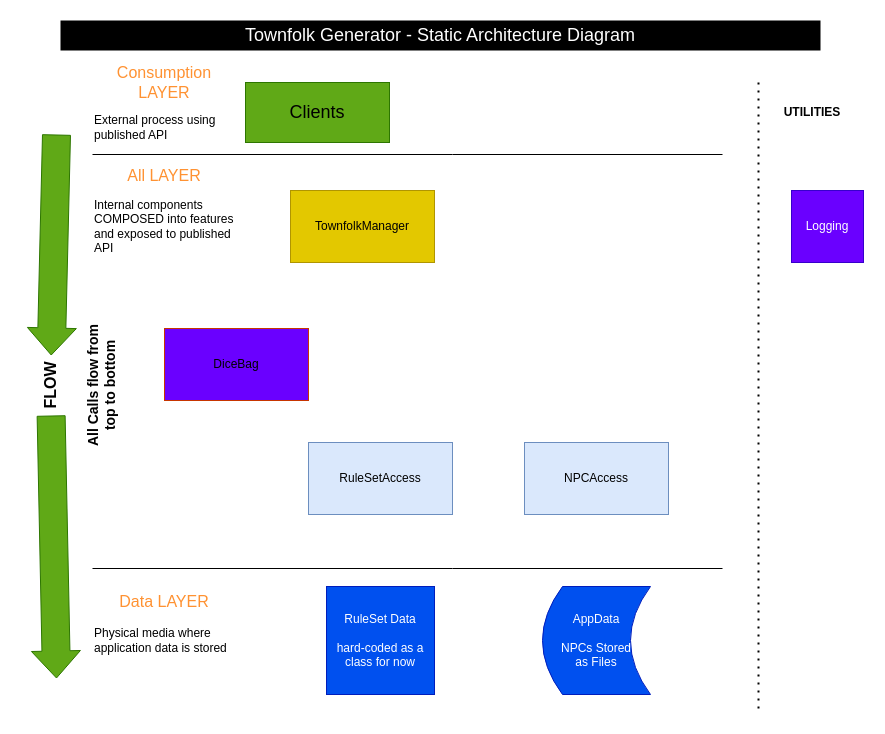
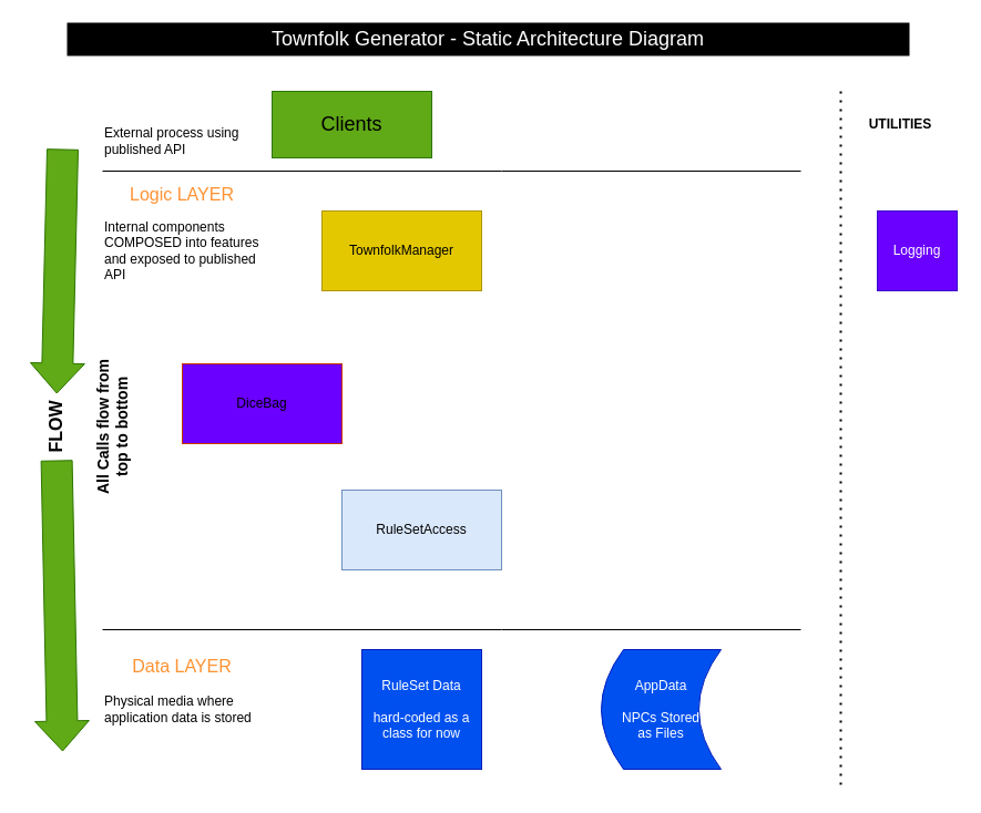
- <mxCell id="19" value="&lt;font style=&quot;color: rgb(255, 146, 50); font-size: 16px;&quot;&gt;Consumption LAYER&lt;/font&gt;" style="text;html=1;align=center;verticalAlign=middle;whiteSpace=wrap;rounded=0;" vertex="1" parent="1"><mxGeometry x="92" y="67" width="144" height="30" as="geometry" /></mxCell>
- <mxCell id="20" value="&lt;font style=&quot;color: rgb(255, 146, 50); font-size: 16px;&quot;&gt;All LAYER&lt;/font&gt;" style="text;html=1;align=center;verticalAlign=middle;whiteSpace=wrap;rounded=0;" vertex="1" parent="1"><mxGeometry x="92" y="160" width="144" height="30" as="geometry" /></mxCell>
+ <mxCell id="20" value="&lt;font style=&quot;color: rgb(255, 146, 50); font-size: 16px;&quot;&gt;Logic LAYER&lt;/font&gt;" style="text;html=1;align=center;verticalAlign=middle;whiteSpace=wrap;rounded=0;" vertex="1" parent="1"><mxGeometry x="92" y="160" width="144" height="30" as="geometry" /></mxCell>
- <mxCell id="6" value="NPCAccess" style="rounded=0;whiteSpace=wrap;html=1;fillColor=#dae8fc;strokeColor=#6c8ebf;" vertex="1" parent="1"><mxGeometry x="524" y="442" width="144" height="72" as="geometry" /></mxCell>
